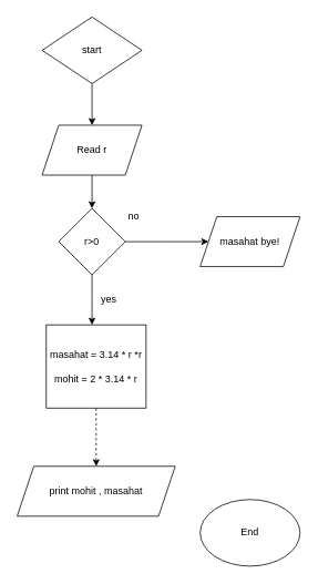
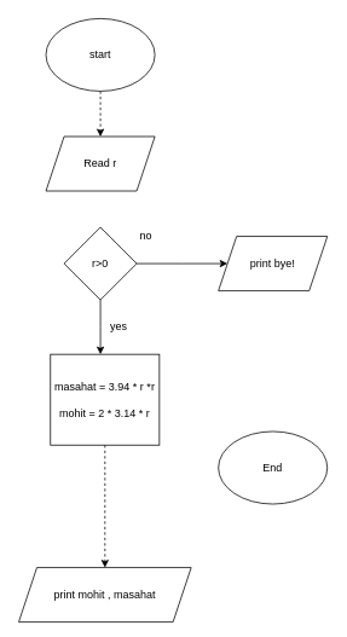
- <mxCell id="3" value="start" style="rhombus;whiteSpace=wrap;html=1;" vertex="1" parent="1"><mxGeometry x="50" y="20" width="120" height="80" as="geometry" /></mxCell>
+ <mxCell id="3" value="start" style="ellipse;whiteSpace=wrap;html=1;" vertex="1" parent="1"><mxGeometry x="50" y="20" width="120" height="80" as="geometry" /></mxCell>
- <mxCell id="2" style="edgeStyle=orthogonalEdgeStyle;rounded=0;orthogonalLoop=1;jettySize=auto;html=1;" edge="1" parent="1" source="3" target="5"><mxGeometry relative="1" as="geometry"><mxPoint x="110" y="160" as="targetPoint" /></mxGeometry></mxCell>
+ <mxCell id="2" style="edgeStyle=orthogonalEdgeStyle;rounded=0;orthogonalLoop=1;jettySize=auto;html=1;dashed=1;" edge="1" parent="1" source="3" target="5"><mxGeometry relative="1" as="geometry"><mxPoint x="110" y="160" as="targetPoint" /></mxGeometry></mxCell>
- <mxCell id="4" style="edgeStyle=orthogonalEdgeStyle;rounded=0;orthogonalLoop=1;jettySize=auto;html=1;" edge="1" parent="1" source="5" target="8"><mxGeometry relative="1" as="geometry"><mxPoint x="110" y="270" as="targetPoint" /></mxGeometry></mxCell>
- <mxCell id="11" value="masahat bye!" style="shape=parallelogram;perimeter=parallelogramPerimeter;whiteSpace=wrap;html=1;fixedSize=1;" vertex="1" parent="1"><mxGeometry x="240" y="260" width="120" height="60" as="geometry" /></mxCell>
+ <mxCell id="11" value="print bye!" style="shape=parallelogram;perimeter=parallelogramPerimeter;whiteSpace=wrap;html=1;fixedSize=1;" vertex="1" parent="1"><mxGeometry x="240" y="260" width="120" height="60" as="geometry" /></mxCell>
- <mxCell id="14" value="masahat = 3.14 * r *r&lt;br&gt;&lt;br&gt;mohit = 2 * 3.14 * r" style="rounded=0;whiteSpace=wrap;html=1;" vertex="1" parent="1"><mxGeometry x="55" y="390" width="120" height="100" as="geometry" /></mxCell>
+ <mxCell id="14" value="masahat = 3.94 * r *r&lt;br&gt;&lt;br&gt;mohit = 2 * 3.14 * r" style="rounded=0;whiteSpace=wrap;html=1;" vertex="1" parent="1"><mxGeometry x="55" y="390" width="120" height="100" as="geometry" /></mxCell>
- <mxCell id="15" value="print mohit , masahat" style="shape=parallelogram;perimeter=parallelogramPerimeter;whiteSpace=wrap;html=1;fixedSize=1;" vertex="1" parent="1"><mxGeometry x="20" y="560" width="190" height="60" as="geometry" /></mxCell>
+ <mxCell id="15" value="print mohit , masahat" style="shape=parallelogram;perimeter=parallelogramPerimeter;whiteSpace=wrap;html=1;fixedSize=1;" vertex="1" parent="1"><mxGeometry x="20" y="625" width="190" height="60" as="geometry" /></mxCell>
- <mxCell id="12" value="End" style="ellipse;whiteSpace=wrap;html=1;" vertex="1" parent="1"><mxGeometry x="240" y="600" width="120" height="80" as="geometry" /></mxCell>
+ <mxCell id="12" value="End" style="ellipse;whiteSpace=wrap;html=1;" vertex="1" parent="1"><mxGeometry x="240" y="475" width="120" height="80" as="geometry" /></mxCell>
